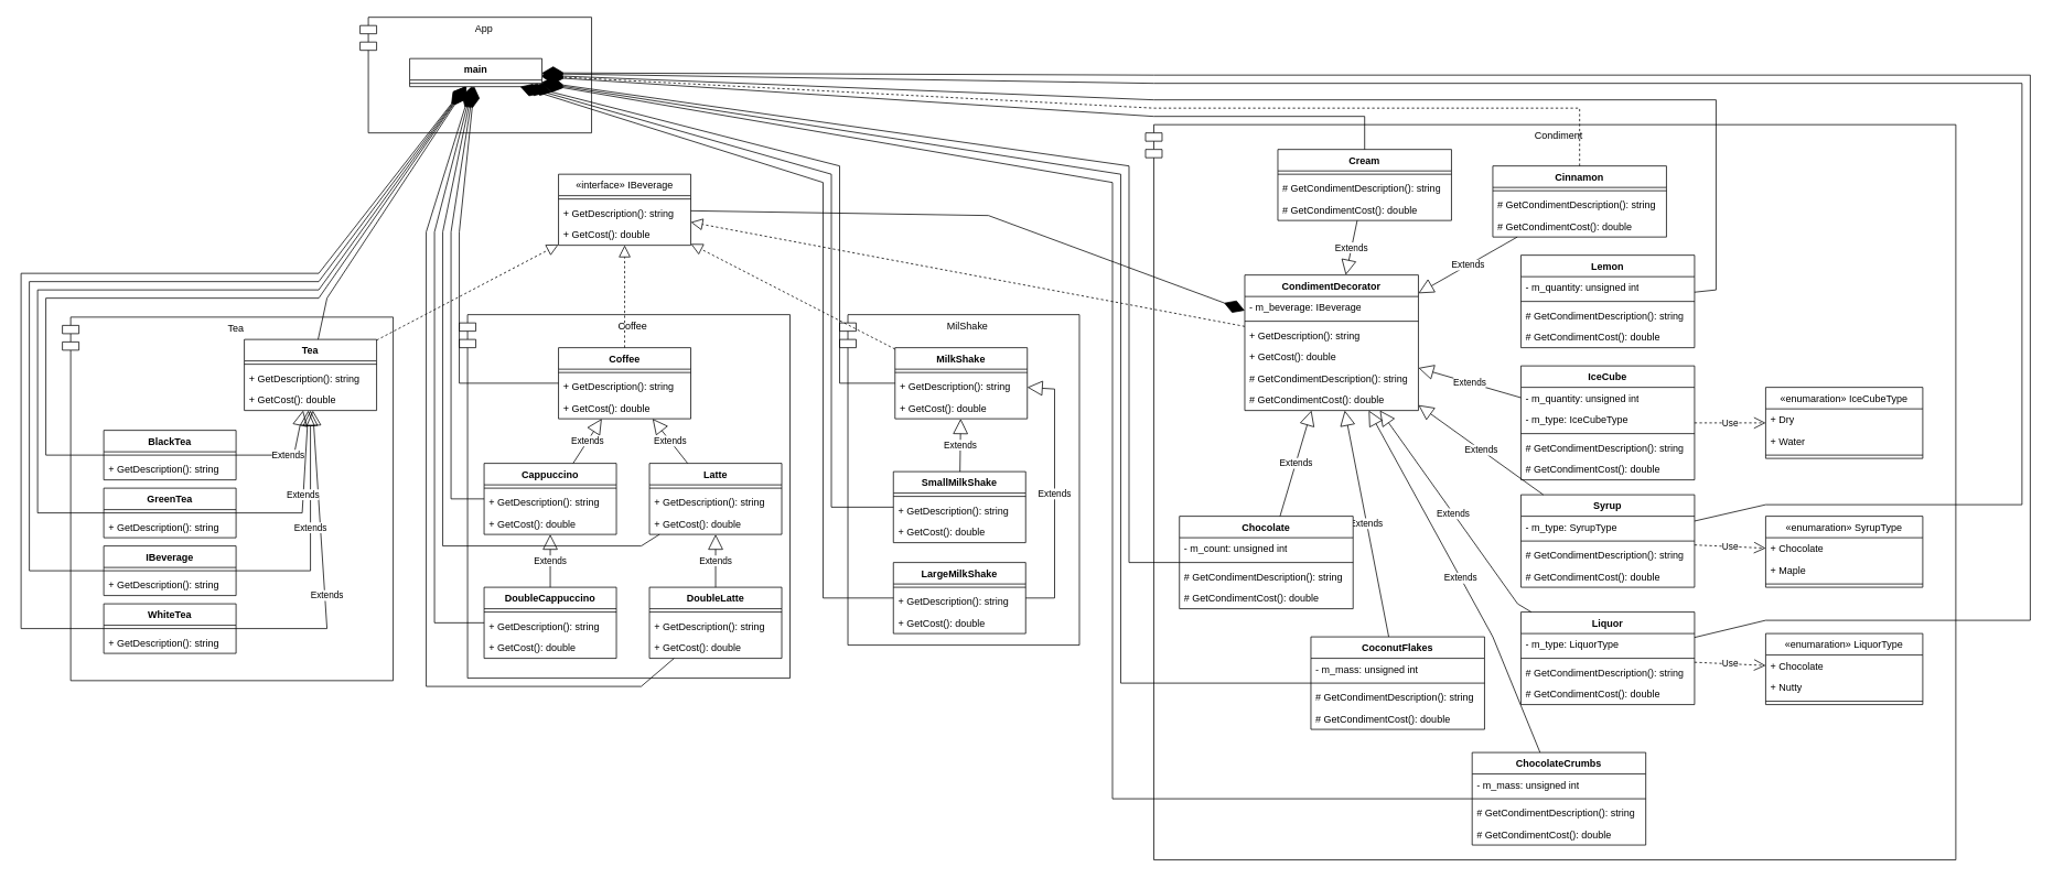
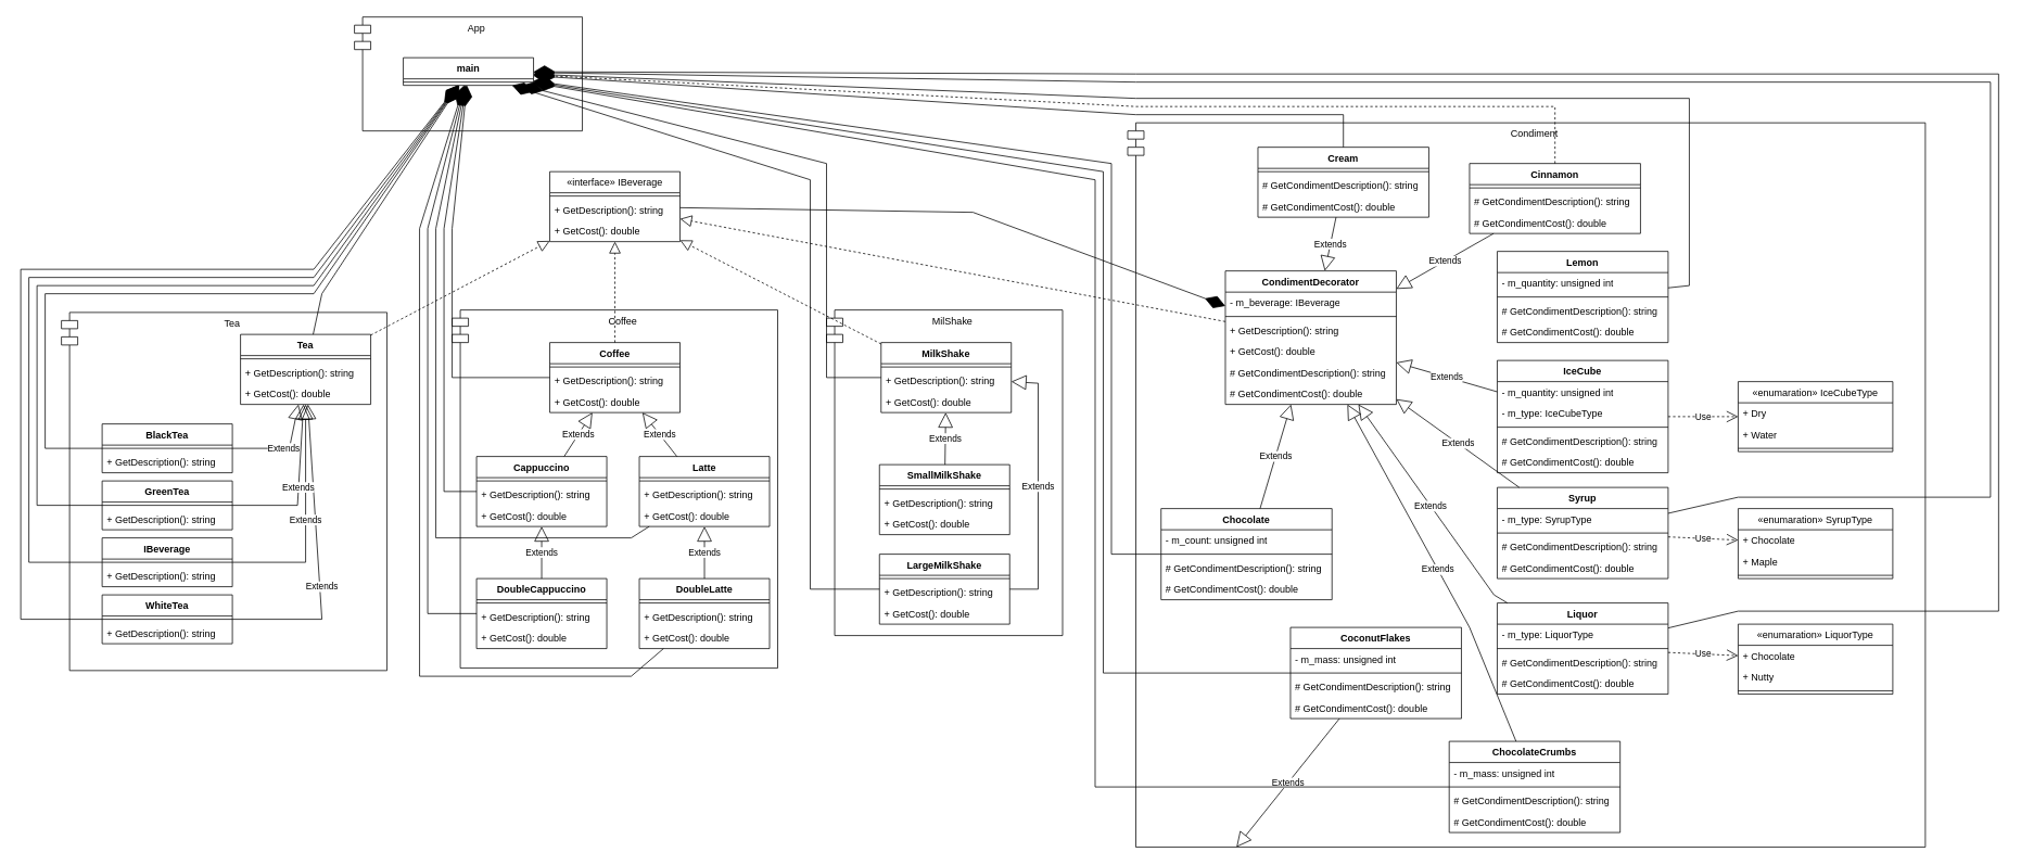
- <mxCell id="161" value="" style="endArrow=diamondThin;endFill=1;endSize=24;html=1;rounded=0;" edge="1" parent="1" source="62" target="3"><mxGeometry width="160" relative="1" as="geometry"><mxPoint x="1075" y="506" as="sourcePoint" /><mxPoint x="634" y="147" as="targetPoint" /><Array as="points"><mxPoint x="1000" y="613" /><mxPoint x="1000" y="210" /></Array></mxGeometry></mxCell>
- <mxCell id="127" value="Extends" style="endArrow=block;endSize=16;endFill=0;html=1;rounded=0;" edge="1" parent="1" source="122" target="74"><mxGeometry width="160" relative="1" as="geometry"><mxPoint x="1836" y="740" as="sourcePoint" /><mxPoint x="1672" y="506" as="targetPoint" /></mxGeometry></mxCell>
+ <mxCell id="127" value="Extends" style="endArrow=block;endSize=16;endFill=0;html=1;rounded=0;" edge="1" parent="1" source="122" target="73"><mxGeometry width="160" relative="1" as="geometry"><mxPoint x="1836" y="740" as="sourcePoint" /><mxPoint x="1672" y="506" as="targetPoint" /></mxGeometry></mxCell>
